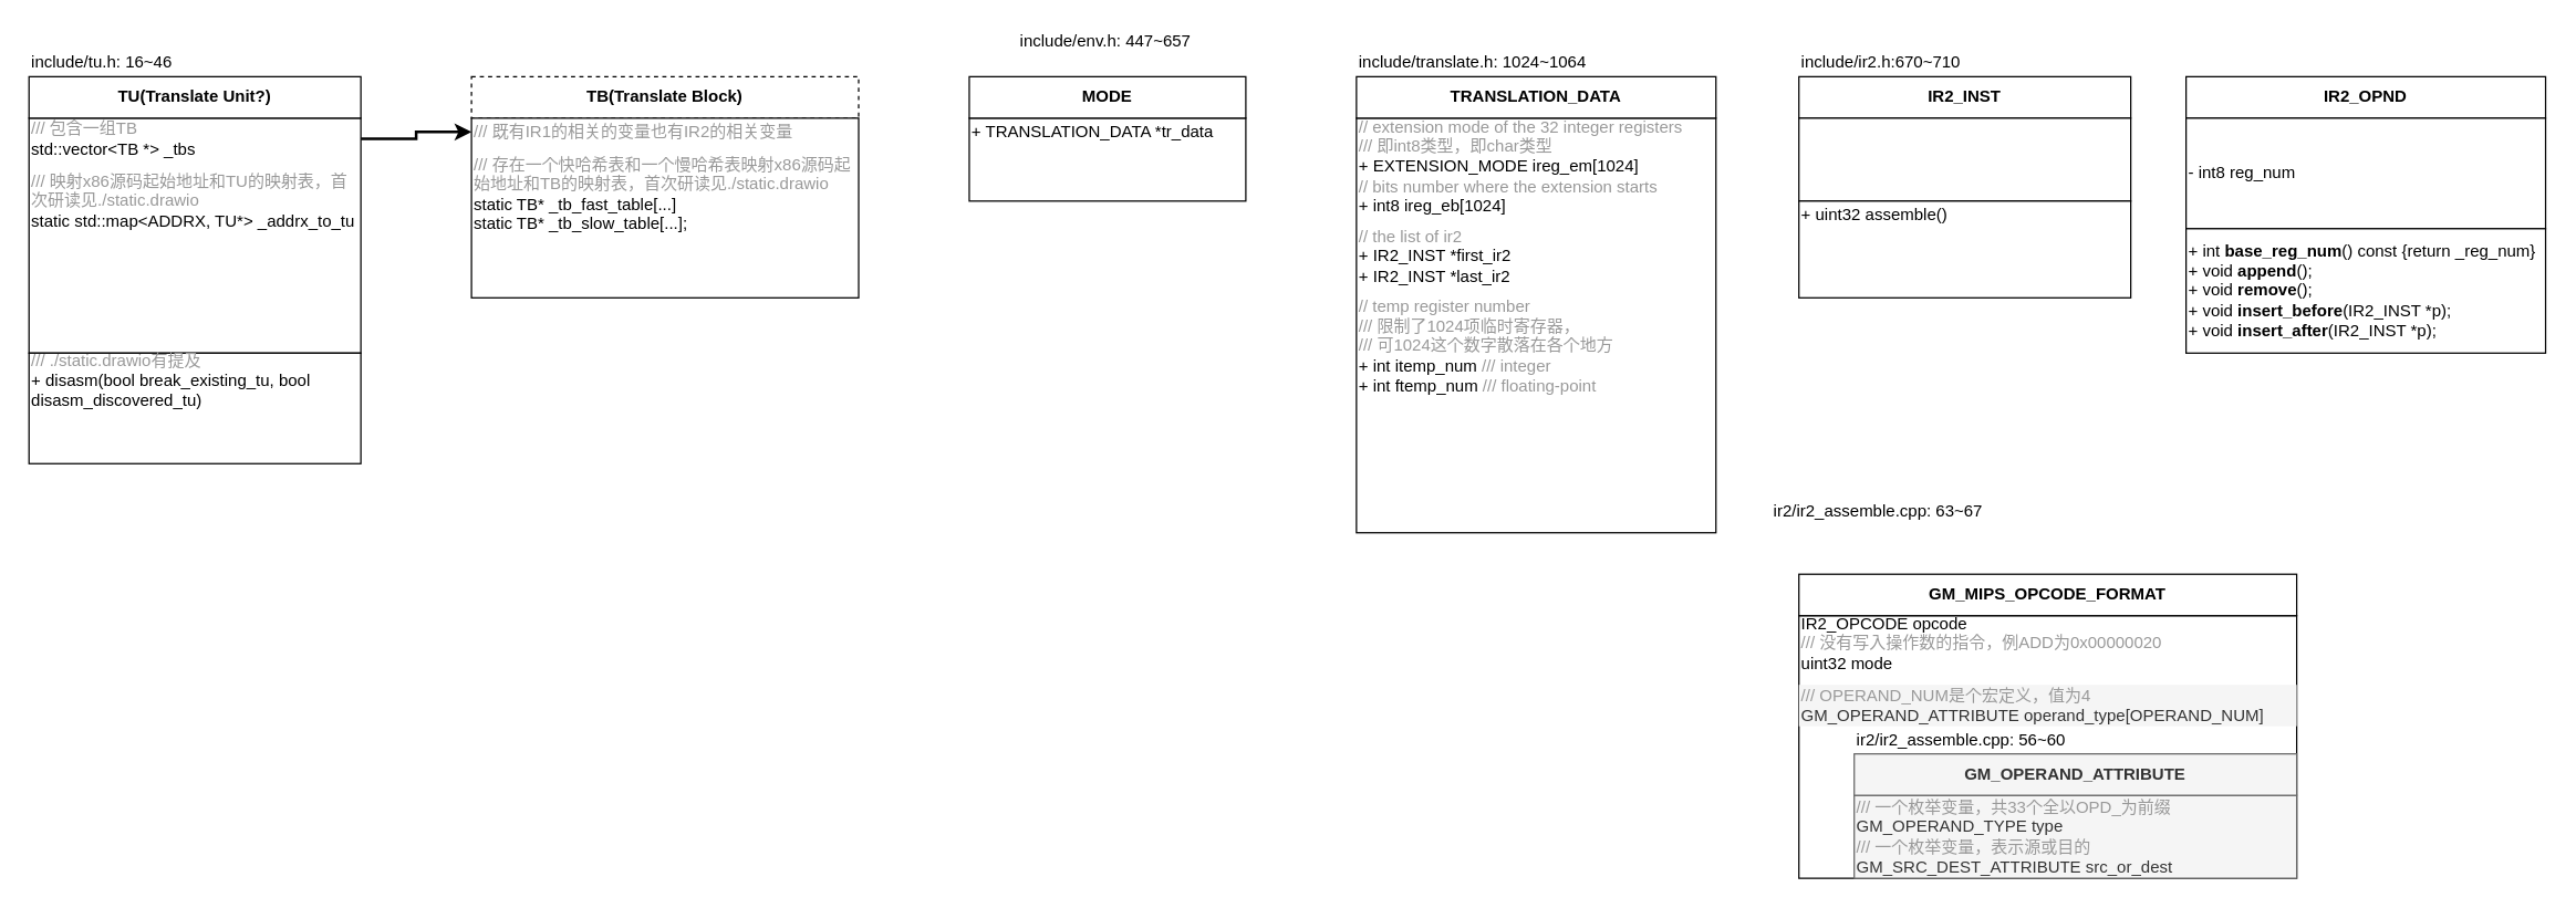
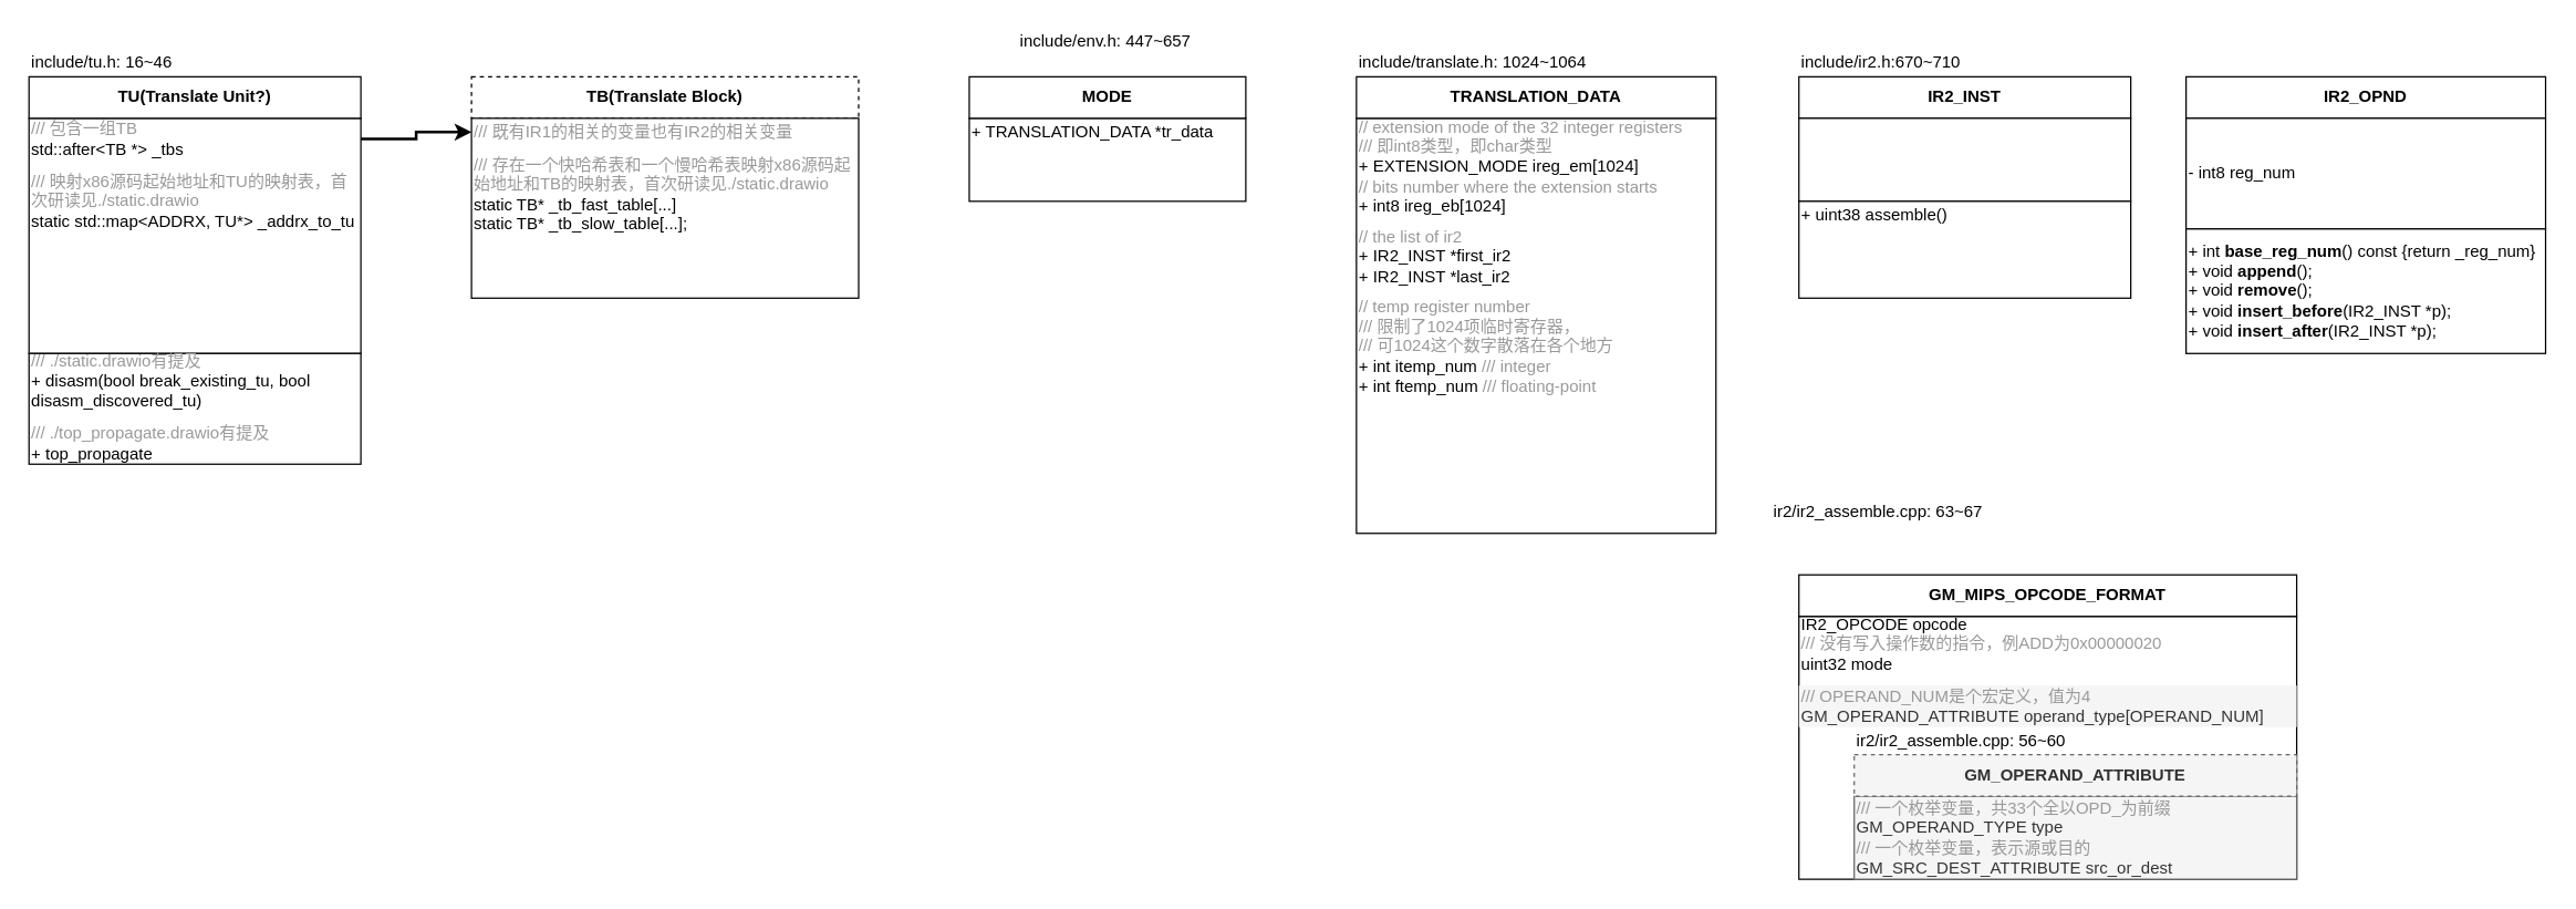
- <mxCell id="36" value="&lt;font color=&quot;#999999&quot;&gt;/// 包含一组TB&lt;/font&gt;&lt;br&gt;std::vector&amp;lt;TB *&amp;gt; _tbs" style="rounded=0;whiteSpace=wrap;html=1;fillColor=none;align=left;strokeColor=none;" parent="1" vertex="1"><mxGeometry x="20" y="85" width="240" height="30" as="geometry" /></mxCell>
+ <mxCell id="36" value="&lt;font color=&quot;#999999&quot;&gt;/// 包含一组TB&lt;/font&gt;&lt;br&gt;std::after&amp;lt;TB *&amp;gt; _tbs" style="rounded=0;whiteSpace=wrap;html=1;fillColor=none;align=left;strokeColor=none;" parent="1" vertex="1"><mxGeometry x="20" y="85" width="240" height="30" as="geometry" /></mxCell>
- <mxCell id="19" value="+ uint32 assemble()" style="rounded=0;whiteSpace=wrap;html=1;fillColor=none;strokeColor=none;align=left;" parent="1" vertex="1"><mxGeometry x="1300" y="145" width="240" height="20" as="geometry" /></mxCell>
+ <mxCell id="19" value="+ uint38 assemble()" style="rounded=0;whiteSpace=wrap;html=1;fillColor=none;strokeColor=none;align=left;" parent="1" vertex="1"><mxGeometry x="1300" y="145" width="240" height="20" as="geometry" /></mxCell>
+ <mxCell id="40" value="&lt;font color=&quot;#999999&quot;&gt;/// ./top_propagate.drawio有提及&lt;/font&gt;&lt;br&gt;+ top_propagate" style="rounded=0;whiteSpace=wrap;html=1;fillColor=none;align=left;strokeColor=none;" vertex="1" parent="1"><mxGeometry x="20" y="305" width="240" height="30" as="geometry" /></mxCell>
- <mxCell id="27" value="&lt;b&gt;GM_OPERAND_ATTRIBUTE&lt;/b&gt;" style="rounded=0;whiteSpace=wrap;html=1;fillColor=#f5f5f5;strokeColor=#666666;fontColor=#333333;" parent="1" vertex="1"><mxGeometry x="1340" y="545" width="320" height="30" as="geometry" /></mxCell>
+ <mxCell id="27" value="&lt;b&gt;GM_OPERAND_ATTRIBUTE&lt;/b&gt;" style="rounded=0;whiteSpace=wrap;html=1;fillColor=#f5f5f5;strokeColor=#666666;fontColor=#333333;dashed=1;" parent="1" vertex="1"><mxGeometry x="1340" y="545" width="320" height="30" as="geometry" /></mxCell>
